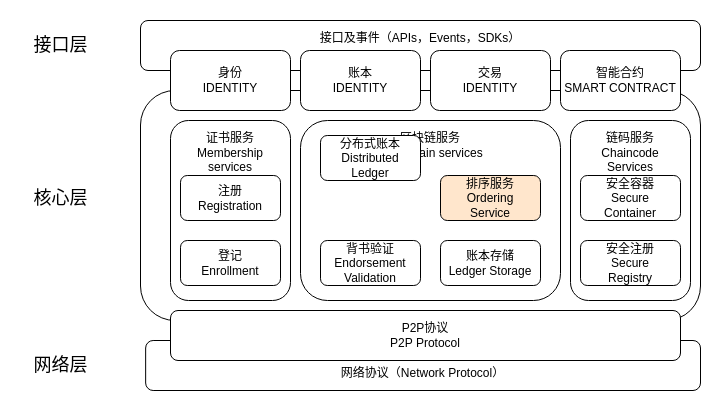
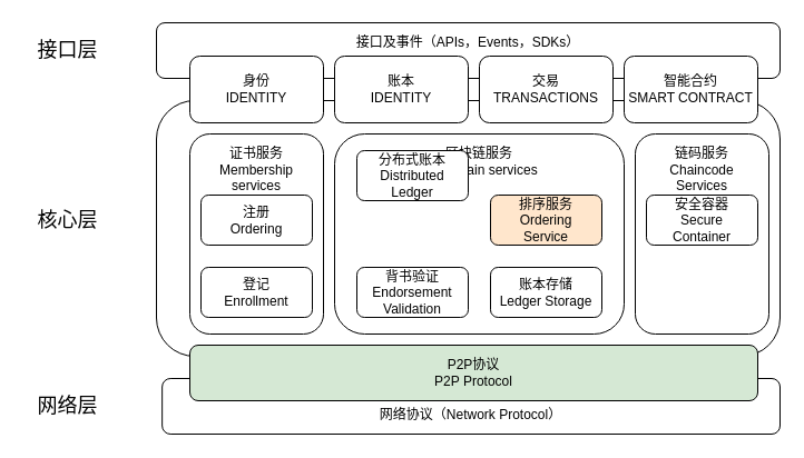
- <mxCell id="6" value="&lt;font&gt;交易&lt;/font&gt;&lt;div&gt;&lt;font&gt;IDENTITY&lt;/font&gt;&lt;/div&gt;" style="rounded=1;whiteSpace=wrap;html=1;" vertex="1" parent="1"><mxGeometry x="430" y="50" width="120" height="60" as="geometry" /></mxCell>
+ <mxCell id="6" value="&lt;font&gt;交易&lt;/font&gt;&lt;div&gt;&lt;font&gt;TRANSACTIONS&lt;/font&gt;&lt;/div&gt;" style="rounded=1;whiteSpace=wrap;html=1;" vertex="1" parent="1"><mxGeometry x="430" y="50" width="120" height="60" as="geometry" /></mxCell>
- <mxCell id="13" value="注册&lt;div&gt;Registration&lt;/div&gt;" style="rounded=1;whiteSpace=wrap;html=1;" vertex="1" parent="1"><mxGeometry x="180" y="175" width="100" height="45" as="geometry" /></mxCell>
+ <mxCell id="13" value="注册&lt;div&gt;Ordering&lt;/div&gt;" style="rounded=1;whiteSpace=wrap;html=1;" vertex="1" parent="1"><mxGeometry x="180" y="175" width="100" height="45" as="geometry" /></mxCell>
- <mxCell id="20" value="安全注册&lt;div&gt;Secure&lt;/div&gt;&lt;div&gt;Registry&lt;/div&gt;" style="rounded=1;whiteSpace=wrap;html=1;" vertex="1" parent="1"><mxGeometry x="580" y="240" width="100" height="45" as="geometry" /></mxCell>
- <mxCell id="5" value="P2P协议&lt;div&gt;P2P Protocol&lt;/div&gt;" style="rounded=1;whiteSpace=wrap;html=1;" vertex="1" parent="1"><mxGeometry x="170" y="310" width="510" height="50" as="geometry" /></mxCell>
+ <mxCell id="5" value="P2P协议&lt;div&gt;P2P Protocol&lt;/div&gt;" style="rounded=1;whiteSpace=wrap;html=1;fillColor=#d5e8d4;" vertex="1" parent="1"><mxGeometry x="170" y="310" width="510" height="50" as="geometry" /></mxCell>
